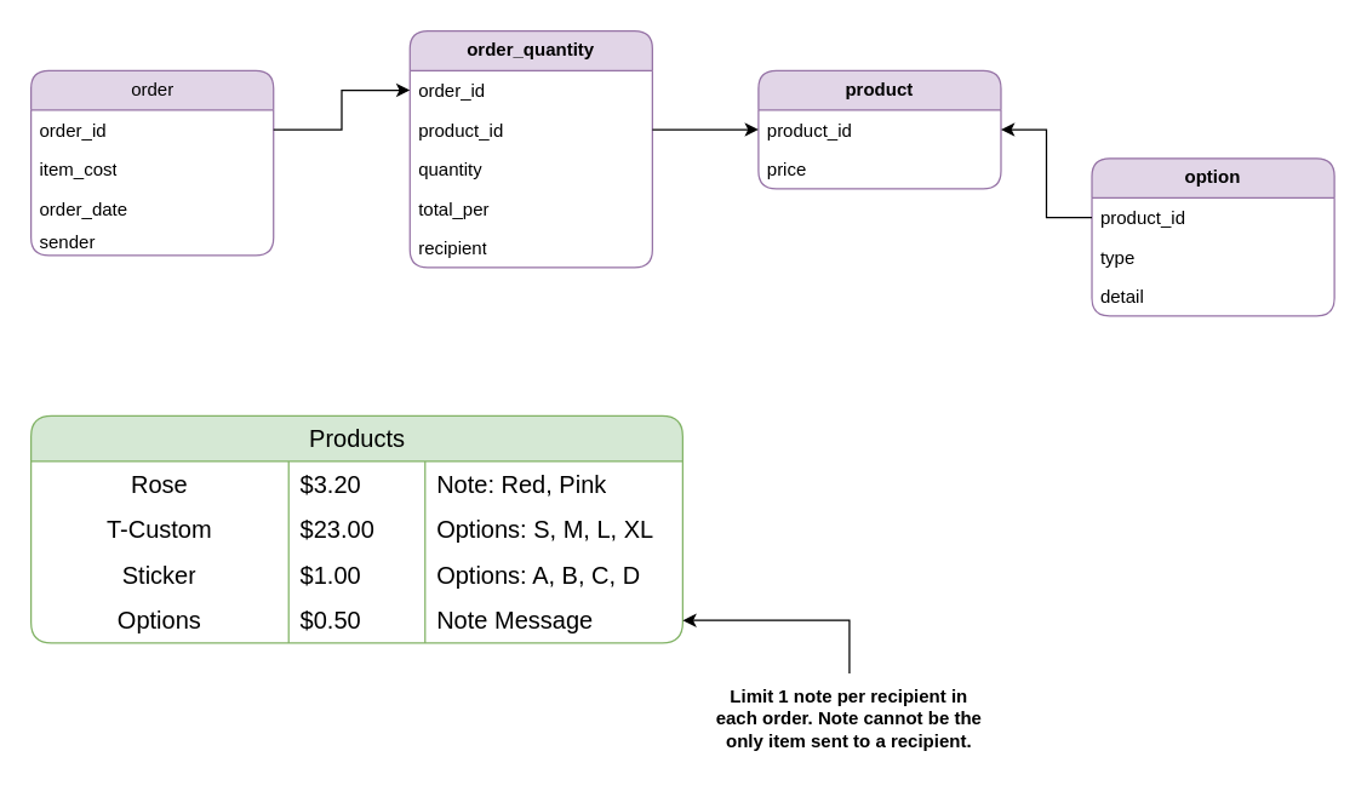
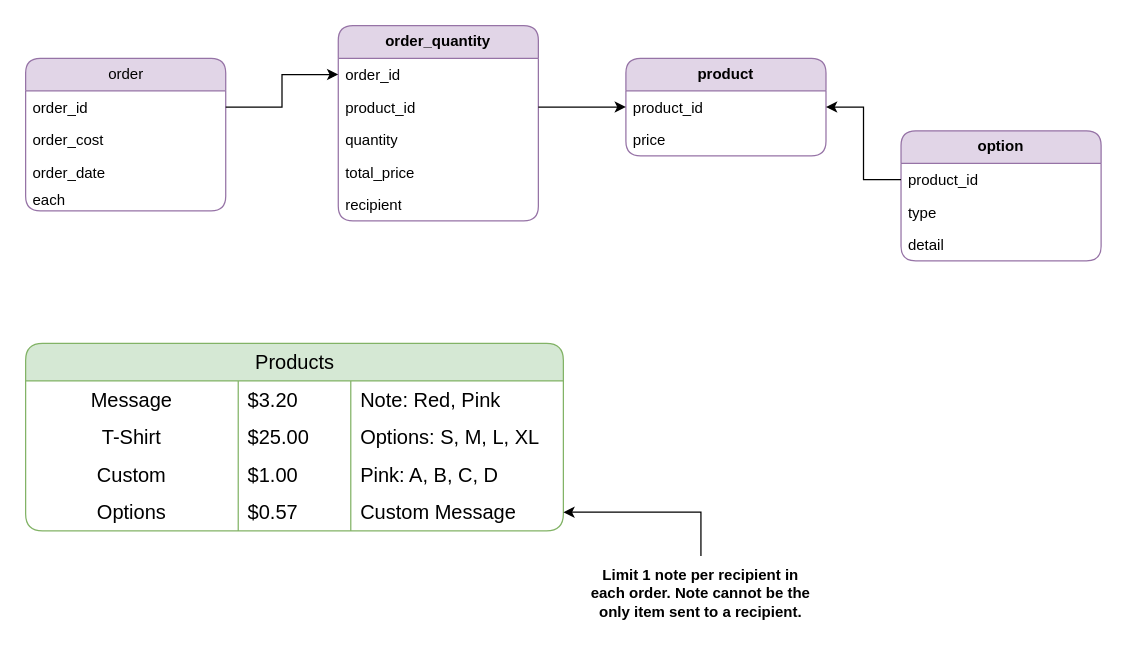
- <mxCell id="4" value="item_cost" style="text;html=1;strokeColor=none;fillColor=none;align=left;verticalAlign=top;spacingLeft=4;spacingRight=4;whiteSpace=wrap;overflow=hidden;rotatable=0;points=[[0,0.5],[1,0.5]];portConstraint=eastwest;" parent="2" vertex="1"><mxGeometry y="52" width="160" height="26" as="geometry" /></mxCell>
+ <mxCell id="4" value="order_cost" style="text;html=1;strokeColor=none;fillColor=none;align=left;verticalAlign=top;spacingLeft=4;spacingRight=4;whiteSpace=wrap;overflow=hidden;rotatable=0;points=[[0,0.5],[1,0.5]];portConstraint=eastwest;" parent="2" vertex="1"><mxGeometry y="52" width="160" height="26" as="geometry" /></mxCell>
- <mxCell id="11" value="total_per" style="text;strokeColor=none;fillColor=none;align=left;verticalAlign=top;spacingLeft=4;spacingRight=4;overflow=hidden;rotatable=0;points=[[0,0.5],[1,0.5]];portConstraint=eastwest;whiteSpace=wrap;html=1;" vertex="1" parent="7"><mxGeometry y="104" width="160" height="26" as="geometry" /></mxCell>
+ <mxCell id="11" value="total_price" style="text;strokeColor=none;fillColor=none;align=left;verticalAlign=top;spacingLeft=4;spacingRight=4;overflow=hidden;rotatable=0;points=[[0,0.5],[1,0.5]];portConstraint=eastwest;whiteSpace=wrap;html=1;" vertex="1" parent="7"><mxGeometry y="104" width="160" height="26" as="geometry" /></mxCell>
- <mxCell id="6" value="sender" style="text;html=1;strokeColor=none;fillColor=none;align=left;verticalAlign=top;spacingLeft=4;spacingRight=4;whiteSpace=wrap;overflow=hidden;rotatable=0;points=[[0,0.5],[1,0.5]];portConstraint=eastwest;" vertex="1" parent="2"><mxGeometry y="100" width="160" height="22" as="geometry" /></mxCell>
+ <mxCell id="6" value="each" style="text;html=1;strokeColor=none;fillColor=none;align=left;verticalAlign=top;spacingLeft=4;spacingRight=4;whiteSpace=wrap;overflow=hidden;rotatable=0;points=[[0,0.5],[1,0.5]];portConstraint=eastwest;" vertex="1" parent="2"><mxGeometry y="100" width="160" height="22" as="geometry" /></mxCell>
- <mxCell id="20" value="Rose" style="shape=partialRectangle;html=1;whiteSpace=wrap;connectable=0;fillColor=none;top=0;left=0;bottom=0;right=0;overflow=hidden;strokeColor=inherit;fontSize=16;rounded=1;glass=0;fillStyle=solid;strokeWidth=1;align=center;verticalAlign=middle;fontFamily=Helvetica;fontColor=default;startSize=26;" vertex="1" parent="19"><mxGeometry width="170" height="30" as="geometry"><mxRectangle width="170" height="30" as="alternateBounds" /></mxGeometry></mxCell>
+ <mxCell id="20" value="Message" style="shape=partialRectangle;html=1;whiteSpace=wrap;connectable=0;fillColor=none;top=0;left=0;bottom=0;right=0;overflow=hidden;strokeColor=inherit;fontSize=16;rounded=1;glass=0;fillStyle=solid;strokeWidth=1;align=center;verticalAlign=middle;fontFamily=Helvetica;fontColor=default;startSize=26;" vertex="1" parent="19"><mxGeometry width="170" height="30" as="geometry"><mxRectangle width="170" height="30" as="alternateBounds" /></mxGeometry></mxCell>
- <mxCell id="24" value="T-Custom" style="shape=partialRectangle;html=1;whiteSpace=wrap;connectable=0;fillColor=none;top=0;left=0;bottom=0;right=0;overflow=hidden;strokeColor=inherit;fontSize=16;rounded=1;glass=0;fillStyle=solid;strokeWidth=1;align=center;verticalAlign=middle;fontFamily=Helvetica;fontColor=default;startSize=26;" vertex="1" parent="23"><mxGeometry width="170" height="30" as="geometry"><mxRectangle width="170" height="30" as="alternateBounds" /></mxGeometry></mxCell>
+ <mxCell id="24" value="T-Shirt" style="shape=partialRectangle;html=1;whiteSpace=wrap;connectable=0;fillColor=none;top=0;left=0;bottom=0;right=0;overflow=hidden;strokeColor=inherit;fontSize=16;rounded=1;glass=0;fillStyle=solid;strokeWidth=1;align=center;verticalAlign=middle;fontFamily=Helvetica;fontColor=default;startSize=26;" vertex="1" parent="23"><mxGeometry width="170" height="30" as="geometry"><mxRectangle width="170" height="30" as="alternateBounds" /></mxGeometry></mxCell>
- <mxCell id="25" value="$23.00" style="shape=partialRectangle;html=1;whiteSpace=wrap;connectable=0;fillColor=none;top=0;left=0;bottom=0;right=0;align=left;spacingLeft=6;overflow=hidden;strokeColor=inherit;fontSize=16;rounded=1;glass=0;fillStyle=solid;strokeWidth=1;verticalAlign=middle;fontFamily=Helvetica;fontColor=default;startSize=26;" vertex="1" parent="23"><mxGeometry x="170" width="90" height="30" as="geometry"><mxRectangle width="90" height="30" as="alternateBounds" /></mxGeometry></mxCell>
+ <mxCell id="25" value="$25.00" style="shape=partialRectangle;html=1;whiteSpace=wrap;connectable=0;fillColor=none;top=0;left=0;bottom=0;right=0;align=left;spacingLeft=6;overflow=hidden;strokeColor=inherit;fontSize=16;rounded=1;glass=0;fillStyle=solid;strokeWidth=1;verticalAlign=middle;fontFamily=Helvetica;fontColor=default;startSize=26;" vertex="1" parent="23"><mxGeometry x="170" width="90" height="30" as="geometry"><mxRectangle width="90" height="30" as="alternateBounds" /></mxGeometry></mxCell>
- <mxCell id="28" value="Sticker" style="shape=partialRectangle;html=1;whiteSpace=wrap;connectable=0;fillColor=none;top=0;left=0;bottom=0;right=0;overflow=hidden;strokeColor=inherit;fontSize=16;rounded=1;glass=0;fillStyle=solid;strokeWidth=1;align=center;verticalAlign=middle;fontFamily=Helvetica;fontColor=default;startSize=26;" vertex="1" parent="27"><mxGeometry width="170" height="30" as="geometry"><mxRectangle width="170" height="30" as="alternateBounds" /></mxGeometry></mxCell>
+ <mxCell id="28" value="Custom" style="shape=partialRectangle;html=1;whiteSpace=wrap;connectable=0;fillColor=none;top=0;left=0;bottom=0;right=0;overflow=hidden;strokeColor=inherit;fontSize=16;rounded=1;glass=0;fillStyle=solid;strokeWidth=1;align=center;verticalAlign=middle;fontFamily=Helvetica;fontColor=default;startSize=26;" vertex="1" parent="27"><mxGeometry width="170" height="30" as="geometry"><mxRectangle width="170" height="30" as="alternateBounds" /></mxGeometry></mxCell>
- <mxCell id="30" value="Options: A, B, C, D" style="shape=partialRectangle;html=1;whiteSpace=wrap;connectable=0;fillColor=none;top=0;left=0;bottom=0;right=0;align=left;spacingLeft=6;overflow=hidden;strokeColor=inherit;fontSize=16;rounded=1;glass=0;fillStyle=solid;strokeWidth=1;verticalAlign=middle;fontFamily=Helvetica;fontColor=default;startSize=26;" vertex="1" parent="27"><mxGeometry x="260" width="170" height="30" as="geometry"><mxRectangle width="170" height="30" as="alternateBounds" /></mxGeometry></mxCell>
+ <mxCell id="30" value="Pink: A, B, C, D" style="shape=partialRectangle;html=1;whiteSpace=wrap;connectable=0;fillColor=none;top=0;left=0;bottom=0;right=0;align=left;spacingLeft=6;overflow=hidden;strokeColor=inherit;fontSize=16;rounded=1;glass=0;fillStyle=solid;strokeWidth=1;verticalAlign=middle;fontFamily=Helvetica;fontColor=default;startSize=26;" vertex="1" parent="27"><mxGeometry x="260" width="170" height="30" as="geometry"><mxRectangle width="170" height="30" as="alternateBounds" /></mxGeometry></mxCell>
- <mxCell id="33" value="$0.50" style="shape=partialRectangle;html=1;whiteSpace=wrap;connectable=0;fillColor=none;top=0;left=0;bottom=0;right=0;align=left;spacingLeft=6;overflow=hidden;strokeColor=inherit;fontSize=16;rounded=1;glass=0;fillStyle=solid;strokeWidth=1;verticalAlign=middle;fontFamily=Helvetica;fontColor=default;startSize=26;" vertex="1" parent="31"><mxGeometry x="170" width="90" height="30" as="geometry"><mxRectangle width="90" height="30" as="alternateBounds" /></mxGeometry></mxCell>
+ <mxCell id="33" value="$0.57" style="shape=partialRectangle;html=1;whiteSpace=wrap;connectable=0;fillColor=none;top=0;left=0;bottom=0;right=0;align=left;spacingLeft=6;overflow=hidden;strokeColor=inherit;fontSize=16;rounded=1;glass=0;fillStyle=solid;strokeWidth=1;verticalAlign=middle;fontFamily=Helvetica;fontColor=default;startSize=26;" vertex="1" parent="31"><mxGeometry x="170" width="90" height="30" as="geometry"><mxRectangle width="90" height="30" as="alternateBounds" /></mxGeometry></mxCell>
- <mxCell id="34" value="Note Message" style="shape=partialRectangle;html=1;whiteSpace=wrap;connectable=0;fillColor=none;top=0;left=0;bottom=0;right=0;align=left;spacingLeft=6;overflow=hidden;strokeColor=inherit;fontSize=16;rounded=1;glass=0;fillStyle=solid;strokeWidth=1;verticalAlign=middle;fontFamily=Helvetica;fontColor=default;startSize=26;" vertex="1" parent="31"><mxGeometry x="260" width="170" height="30" as="geometry"><mxRectangle width="170" height="30" as="alternateBounds" /></mxGeometry></mxCell>
+ <mxCell id="34" value="Custom Message" style="shape=partialRectangle;html=1;whiteSpace=wrap;connectable=0;fillColor=none;top=0;left=0;bottom=0;right=0;align=left;spacingLeft=6;overflow=hidden;strokeColor=inherit;fontSize=16;rounded=1;glass=0;fillStyle=solid;strokeWidth=1;verticalAlign=middle;fontFamily=Helvetica;fontColor=default;startSize=26;" vertex="1" parent="31"><mxGeometry x="260" width="170" height="30" as="geometry"><mxRectangle width="170" height="30" as="alternateBounds" /></mxGeometry></mxCell>
